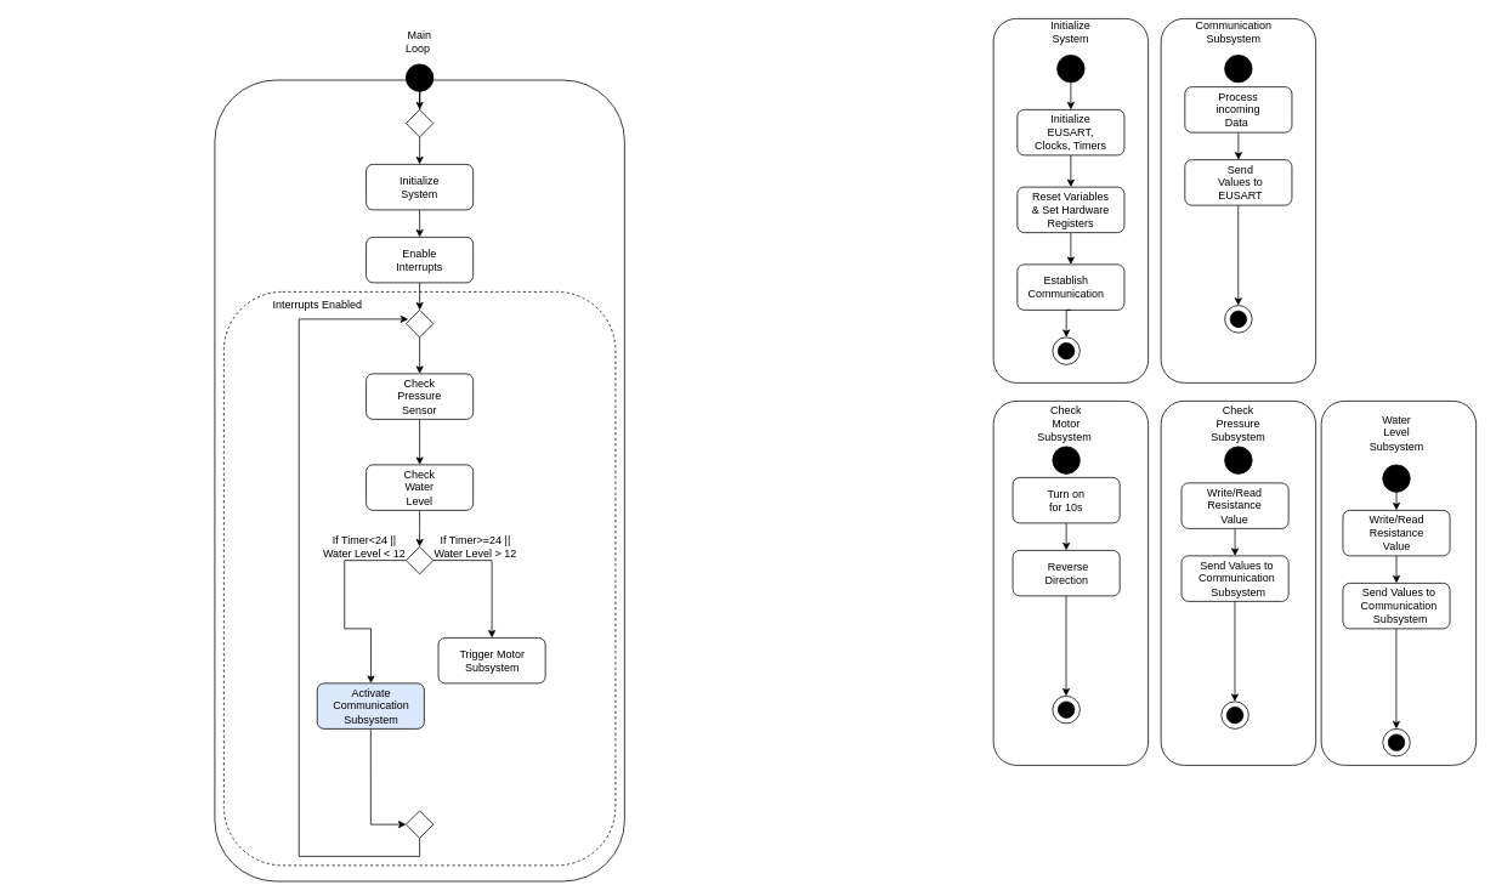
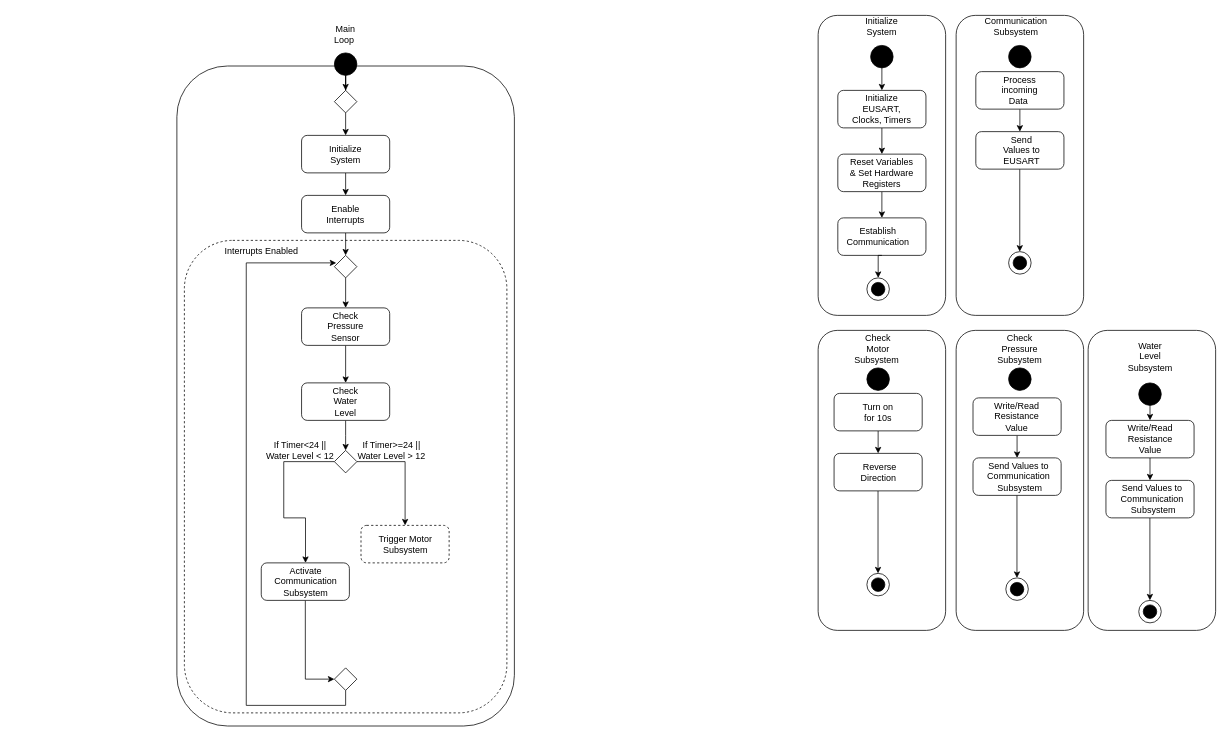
- <mxCell id="63" value="Trigger Motor Subsystem" style="rounded=1;whiteSpace=wrap;html=1;" vertex="1" parent="1"><mxGeometry x="480.5" y="700" width="117.5" height="50" as="geometry" /></mxCell>
+ <mxCell id="63" value="Trigger Motor Subsystem" style="rounded=1;whiteSpace=wrap;html=1;dashed=1;" vertex="1" parent="1"><mxGeometry x="480.5" y="700" width="117.5" height="50" as="geometry" /></mxCell>
- <mxCell id="65" value="Activate Communication Subsystem" style="rounded=1;whiteSpace=wrap;html=1;fillColor=#dae8fc;" vertex="1" parent="1"><mxGeometry x="347.5" y="750" width="117.5" height="50" as="geometry" /></mxCell>
+ <mxCell id="65" value="Activate Communication Subsystem" style="rounded=1;whiteSpace=wrap;html=1;" vertex="1" parent="1"><mxGeometry x="347.5" y="750" width="117.5" height="50" as="geometry" /></mxCell>
